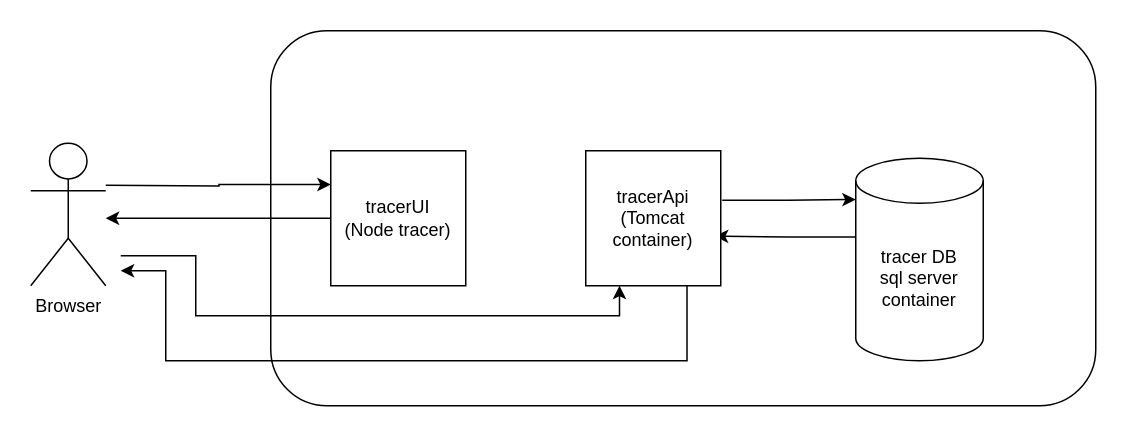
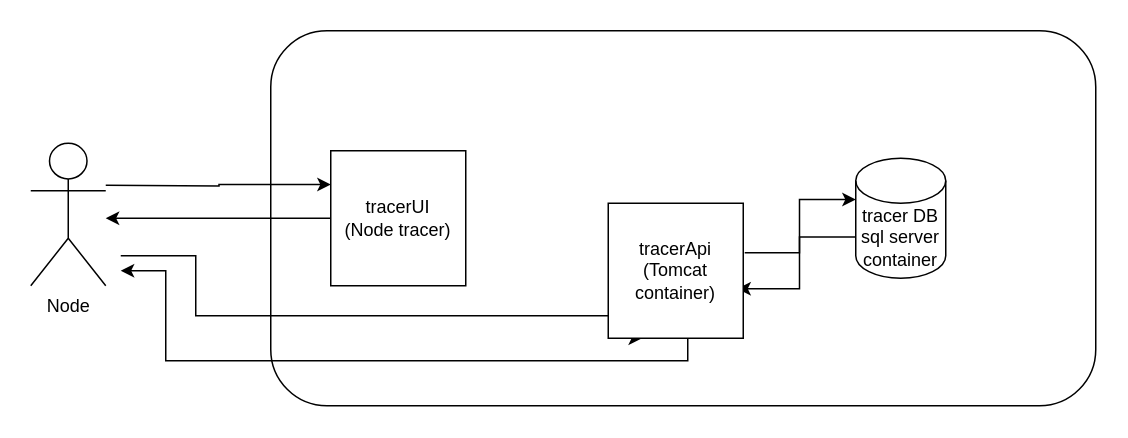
- <mxCell id="12" value="tracerApi&lt;br&gt;(Tomcat container)" style="whiteSpace=wrap;html=1;aspect=fixed;" parent="1" vertex="1"><mxGeometry x="390" y="100" width="90" height="90" as="geometry" /></mxCell>
+ <mxCell id="12" value="tracerApi&lt;br&gt;(Tomcat container)" style="whiteSpace=wrap;html=1;aspect=fixed;" parent="1" vertex="1"><mxGeometry x="405" y="135" width="90" height="90" as="geometry" /></mxCell>
- <mxCell id="7" value="tracer DB&lt;br&gt;sql server container" style="shape=cylinder3;whiteSpace=wrap;html=1;boundedLbl=1;backgroundOutline=1;size=15;" parent="1" vertex="1"><mxGeometry x="570" y="105" width="85" height="135" as="geometry" /></mxCell>
+ <mxCell id="7" value="tracer DB&lt;br&gt;sql server container" style="shape=cylinder3;whiteSpace=wrap;html=1;boundedLbl=1;backgroundOutline=1;size=15;" parent="1" vertex="1"><mxGeometry x="570" y="105" width="60" height="80" as="geometry" /></mxCell>
- <mxCell id="5" value="Browser" style="shape=umlActor;verticalLabelPosition=bottom;verticalAlign=top;html=1;outlineConnect=0;" parent="1" vertex="1"><mxGeometry x="20" y="95" width="50" height="95" as="geometry" /></mxCell>
+ <mxCell id="5" value="Node" style="shape=umlActor;verticalLabelPosition=bottom;verticalAlign=top;html=1;outlineConnect=0;" parent="1" vertex="1"><mxGeometry x="20" y="95" width="50" height="95" as="geometry" /></mxCell>
